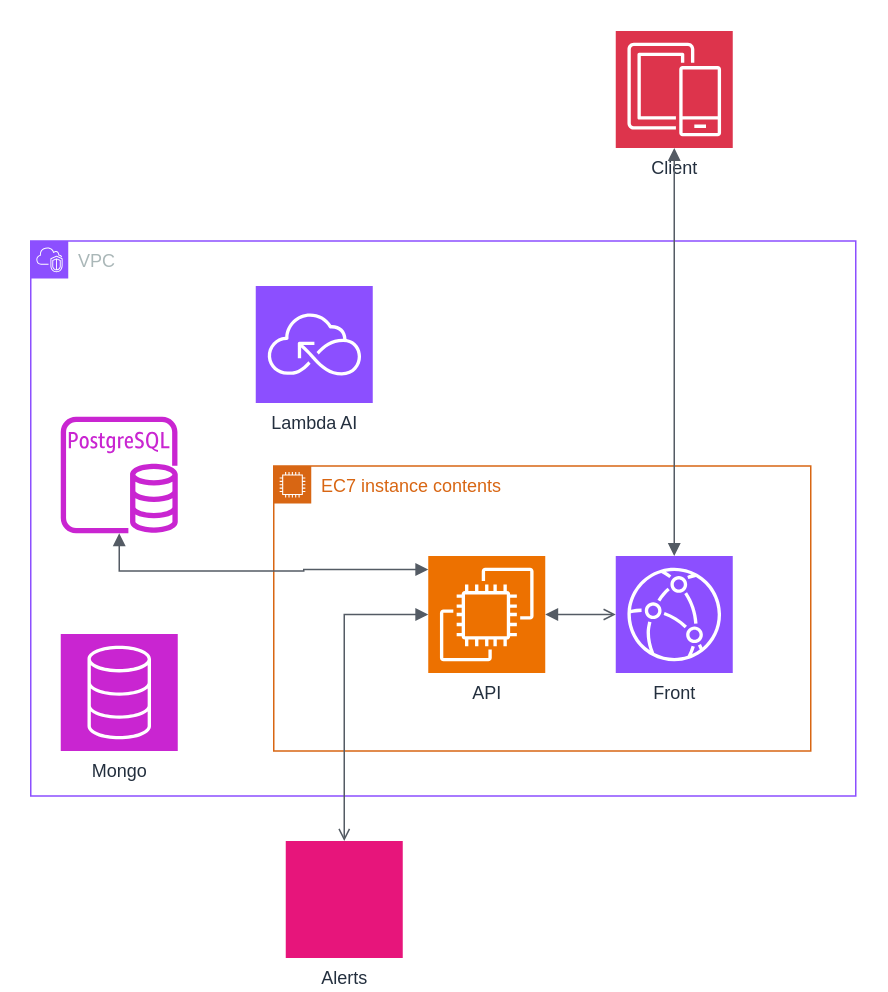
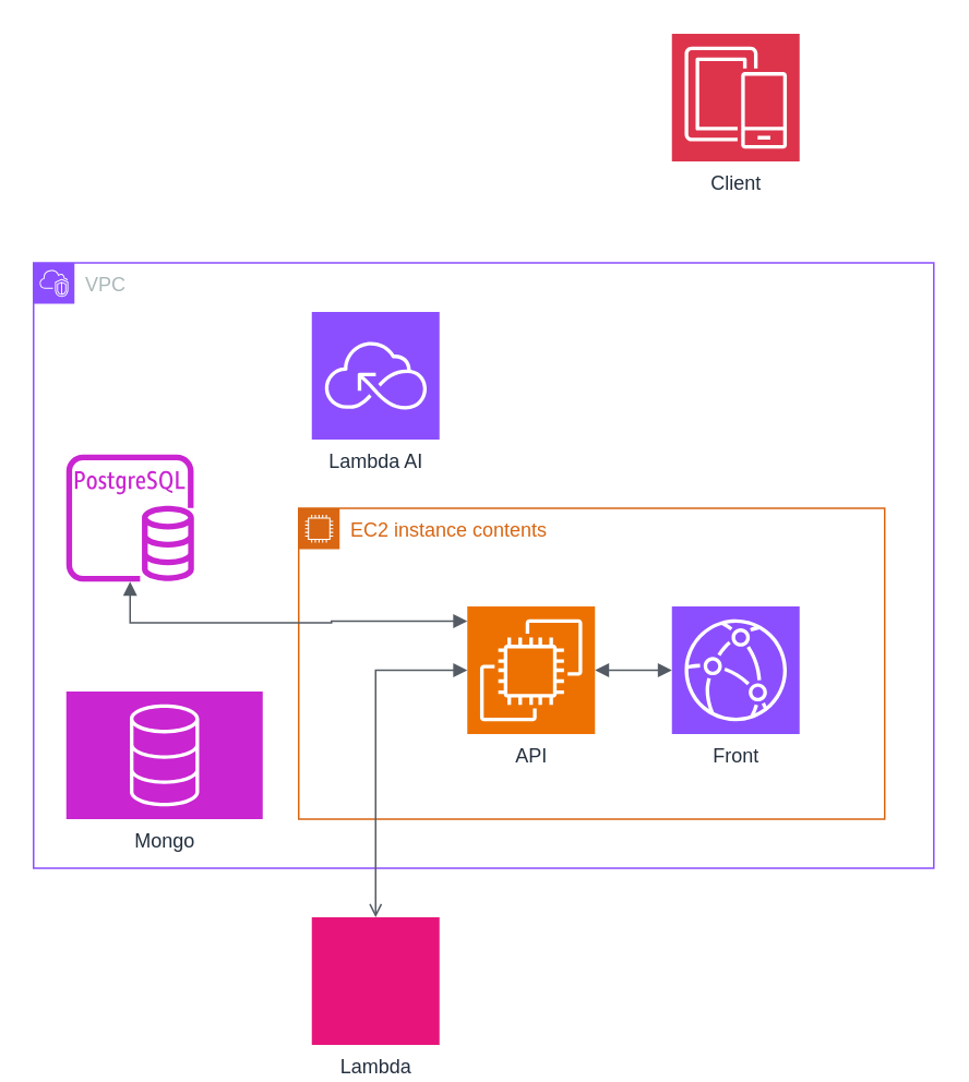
- <mxCell id="5" value="Lambda AI" style="sketch=0;points=[[0,0,0],[0.25,0,0],[0.5,0,0],[0.75,0,0],[1,0,0],[0,1,0],[0.25,1,0],[0.5,1,0],[0.75,1,0],[1,1,0],[0,0.25,0],[0,0.5,0],[0,0.75,0],[1,0.25,0],[1,0.5,0],[1,0.75,0]];outlineConnect=0;fontColor=#232F3E;fillColor=#8C4FFF;strokeColor=#ffffff;dashed=0;verticalLabelPosition=bottom;verticalAlign=top;align=center;html=1;fontSize=12;fontStyle=0;aspect=fixed;shape=mxgraph.aws4.resourceIcon;resIcon=mxgraph.aws4.serverless;" vertex="1" parent="2"><mxGeometry x="150" y="30" width="78" height="78" as="geometry" /></mxCell>
+ <mxCell id="5" value="Lambda AI" style="sketch=0;points=[[0,0,0],[0.25,0,0],[0.5,0,0],[0.75,0,0],[1,0,0],[0,1,0],[0.25,1,0],[0.5,1,0],[0.75,1,0],[1,1,0],[0,0.25,0],[0,0.5,0],[0,0.75,0],[1,0.25,0],[1,0.5,0],[1,0.75,0]];outlineConnect=0;fontColor=#232F3E;fillColor=#8C4FFF;strokeColor=#ffffff;dashed=0;verticalLabelPosition=bottom;verticalAlign=top;align=center;html=1;fontSize=12;fontStyle=0;aspect=fixed;shape=mxgraph.aws4.resourceIcon;resIcon=mxgraph.aws4.serverless;" vertex="1" parent="2"><mxGeometry x="170" y="30" width="78" height="78" as="geometry" /></mxCell>
- <mxCell id="13" value="" style="edgeStyle=orthogonalEdgeStyle;html=1;endArrow=block;elbow=vertical;startArrow=block;startFill=1;endFill=1;strokeColor=#545B64;rounded=0;" edge="1" parent="1" source="11" target="8"><mxGeometry width="100" relative="1" as="geometry"><mxPoint x="573" y="369" as="sourcePoint" /><mxPoint x="620" y="369" as="targetPoint" /></mxGeometry></mxCell>
- <mxCell id="6" value="EC7 instance contents" style="points=[[0,0],[0.25,0],[0.5,0],[0.75,0],[1,0],[1,0.25],[1,0.5],[1,0.75],[1,1],[0.75,1],[0.5,1],[0.25,1],[0,1],[0,0.75],[0,0.5],[0,0.25]];outlineConnect=0;gradientColor=none;html=1;whiteSpace=wrap;fontSize=12;fontStyle=0;container=1;pointerEvents=0;collapsible=0;recursiveResize=0;shape=mxgraph.aws4.group;grIcon=mxgraph.aws4.group_ec2_instance_contents;strokeColor=#D86613;fillColor=none;verticalAlign=top;align=left;spacingLeft=30;fontColor=#D86613;dashed=0;" vertex="1" parent="2"><mxGeometry x="162" y="150" width="358" height="190" as="geometry" /></mxCell>
+ <mxCell id="6" value="EC2 instance contents" style="points=[[0,0],[0.25,0],[0.5,0],[0.75,0],[1,0],[1,0.25],[1,0.5],[1,0.75],[1,1],[0.75,1],[0.5,1],[0.25,1],[0,1],[0,0.75],[0,0.5],[0,0.25]];outlineConnect=0;gradientColor=none;html=1;whiteSpace=wrap;fontSize=12;fontStyle=0;container=1;pointerEvents=0;collapsible=0;recursiveResize=0;shape=mxgraph.aws4.group;grIcon=mxgraph.aws4.group_ec2_instance_contents;strokeColor=#D86613;fillColor=none;verticalAlign=top;align=left;spacingLeft=30;fontColor=#D86613;dashed=0;" vertex="1" parent="2"><mxGeometry x="162" y="150" width="358" height="190" as="geometry" /></mxCell>
- <mxCell id="9" value="" style="edgeStyle=orthogonalEdgeStyle;html=1;endArrow=open;elbow=vertical;startArrow=block;startFill=1;endFill=1;strokeColor=#545B64;rounded=0;" edge="1" parent="6" source="7" target="8"><mxGeometry width="100" relative="1" as="geometry"><mxPoint x="108" y="-40" as="sourcePoint" /><mxPoint x="208" y="-40" as="targetPoint" /></mxGeometry></mxCell>
+ <mxCell id="9" value="" style="edgeStyle=orthogonalEdgeStyle;html=1;endArrow=block;elbow=vertical;startArrow=block;startFill=1;endFill=1;strokeColor=#545B64;rounded=0;" edge="1" parent="6" source="7" target="8"><mxGeometry width="100" relative="1" as="geometry"><mxPoint x="108" y="-40" as="sourcePoint" /><mxPoint x="208" y="-40" as="targetPoint" /></mxGeometry></mxCell>
- <mxCell id="3" value="Mongo" style="sketch=0;points=[[0,0,0],[0.25,0,0],[0.5,0,0],[0.75,0,0],[1,0,0],[0,1,0],[0.25,1,0],[0.5,1,0],[0.75,1,0],[1,1,0],[0,0.25,0],[0,0.5,0],[0,0.75,0],[1,0.25,0],[1,0.5,0],[1,0.75,0]];outlineConnect=0;fontColor=#232F3E;fillColor=#C925D1;strokeColor=#ffffff;dashed=0;verticalLabelPosition=bottom;verticalAlign=top;align=center;html=1;fontSize=12;fontStyle=0;aspect=fixed;shape=mxgraph.aws4.resourceIcon;resIcon=mxgraph.aws4.database;" vertex="1" parent="2"><mxGeometry x="20" y="262" width="78" height="78" as="geometry" /></mxCell>
+ <mxCell id="3" value="Mongo" style="sketch=0;points=[[0,0,0],[0.25,0,0],[0.5,0,0],[0.75,0,0],[1,0,0],[0,1,0],[0.25,1,0],[0.5,1,0],[0.75,1,0],[1,1,0],[0,0.25,0],[0,0.5,0],[0,0.75,0],[1,0.25,0],[1,0.5,0],[1,0.75,0]];outlineConnect=0;fontColor=#232F3E;fillColor=#C925D1;strokeColor=#ffffff;dashed=0;verticalLabelPosition=bottom;verticalAlign=top;align=center;html=1;fontSize=12;fontStyle=0;aspect=fixed;shape=mxgraph.aws4.resourceIcon;resIcon=mxgraph.aws4.database;" vertex="1" parent="2"><mxGeometry x="20" y="262" width="120" height="78" as="geometry" /></mxCell>
- <mxCell id="12" value="Alerts" style="sketch=0;points=[[0,0,0],[0.25,0,0],[0.5,0,0],[0.75,0,0],[1,0,0],[0,1,0],[0.25,1,0],[0.5,1,0],[0.75,1,0],[1,1,0],[0,0.25,0],[0,0.5,0],[0,0.75,0],[1,0.25,0],[1,0.5,0],[1,0.75,0]];points=[[0,0,0],[0.25,0,0],[0.5,0,0],[0.75,0,0],[1,0,0],[0,1,0],[0.25,1,0],[0.5,1,0],[0.75,1,0],[1,1,0],[0,0.25,0],[0,0.5,0],[0,0.75,0],[1,0.25,0],[1,0.5,0],[1,0.75,0]];outlineConnect=0;fontColor=#232F3E;fillColor=#E7157B;strokeColor=#ffffff;dashed=0;verticalLabelPosition=bottom;verticalAlign=top;align=center;html=1;fontSize=12;fontStyle=0;aspect=fixed;shape=mxgraph.aws4.resourceIcon;resIcon=mxgraph.aws4.user_notifications;" vertex="1" parent="1"><mxGeometry x="190" y="560" width="78" height="78" as="geometry" /></mxCell>
+ <mxCell id="12" value="Lambda" style="sketch=0;points=[[0,0,0],[0.25,0,0],[0.5,0,0],[0.75,0,0],[1,0,0],[0,1,0],[0.25,1,0],[0.5,1,0],[0.75,1,0],[1,1,0],[0,0.25,0],[0,0.5,0],[0,0.75,0],[1,0.25,0],[1,0.5,0],[1,0.75,0]];points=[[0,0,0],[0.25,0,0],[0.5,0,0],[0.75,0,0],[1,0,0],[0,1,0],[0.25,1,0],[0.5,1,0],[0.75,1,0],[1,1,0],[0,0.25,0],[0,0.5,0],[0,0.75,0],[1,0.25,0],[1,0.5,0],[1,0.75,0]];outlineConnect=0;fontColor=#232F3E;fillColor=#E7157B;strokeColor=#ffffff;dashed=0;verticalLabelPosition=bottom;verticalAlign=top;align=center;html=1;fontSize=12;fontStyle=0;aspect=fixed;shape=mxgraph.aws4.resourceIcon;resIcon=mxgraph.aws4.user_notifications;" vertex="1" parent="1"><mxGeometry x="190" y="560" width="78" height="78" as="geometry" /></mxCell>
